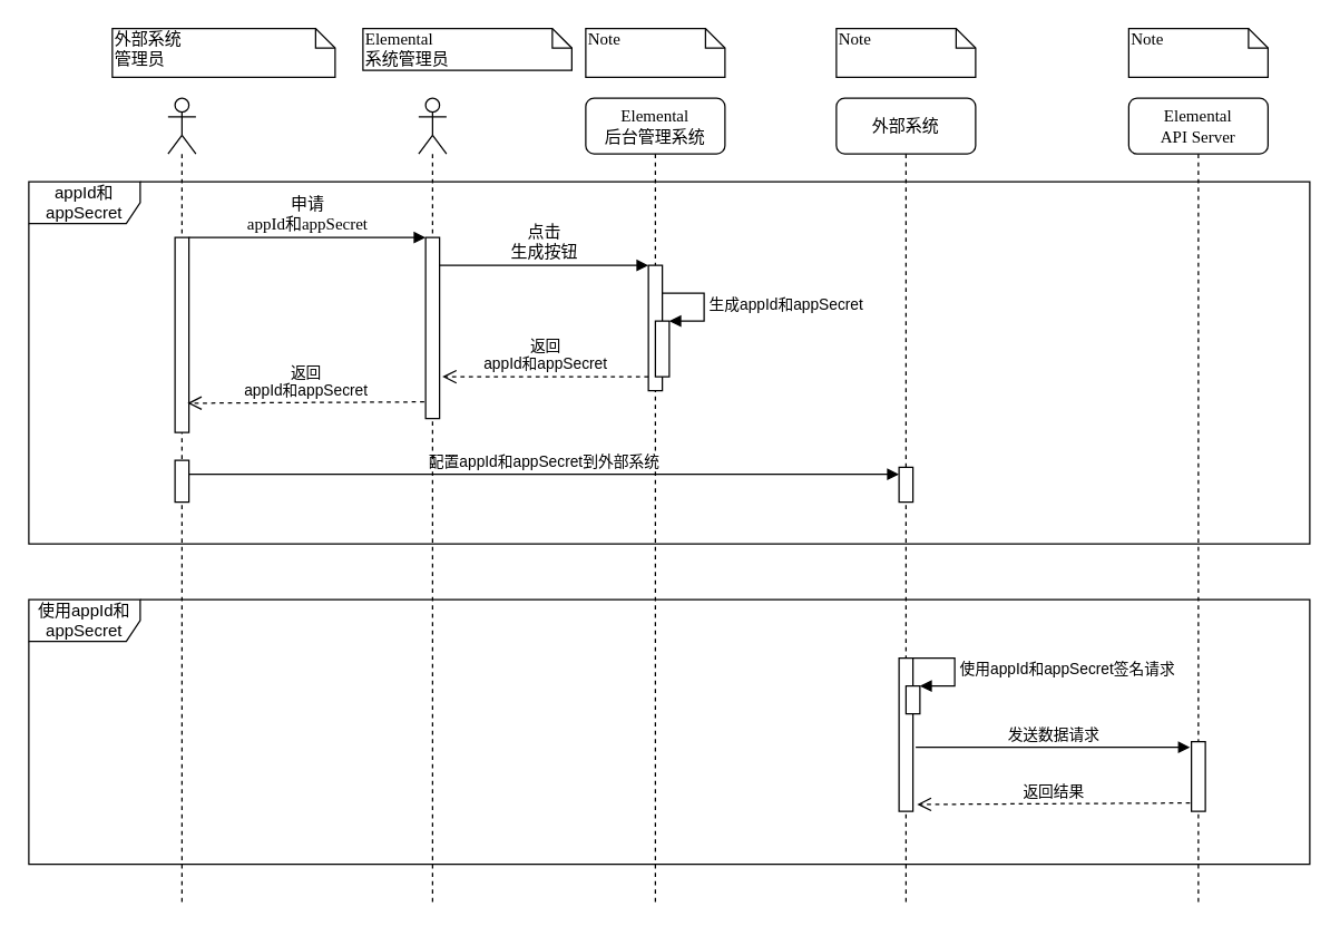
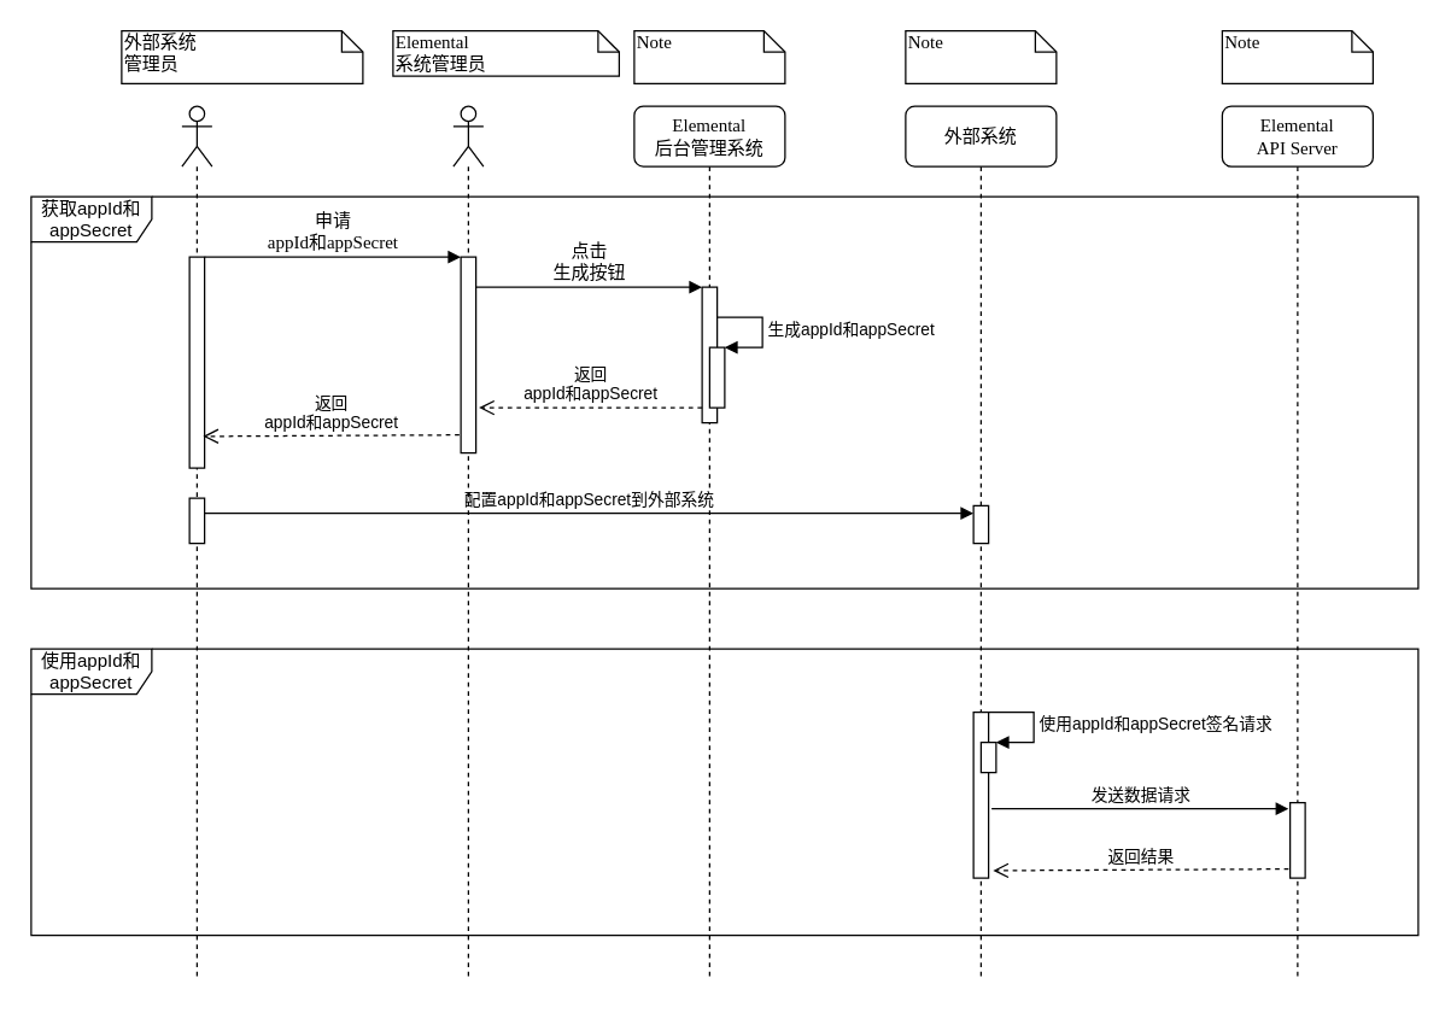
- <mxCell id="30" value="appId和appSecret" style="shape=umlFrame;whiteSpace=wrap;html=1;width=80;height=30;" vertex="1" parent="1"><mxGeometry y="130" width="920" height="260" as="geometry" x="20" /></mxCell>
+ <mxCell id="30" value="获取appId和appSecret" style="shape=umlFrame;whiteSpace=wrap;html=1;width=80;height=30;" vertex="1" parent="1"><mxGeometry y="130" width="920" height="260" as="geometry" x="20" /></mxCell>
